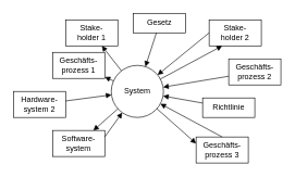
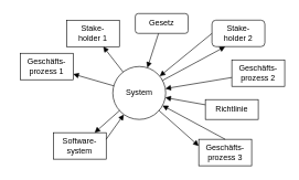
- <mxCell id="10" value="Gesetz" style="rounded=0;whiteSpace=wrap;html=1;" vertex="1" parent="1"><mxGeometry x="204" y="20" width="80" height="30" as="geometry" /></mxCell>
+ <mxCell id="10" value="Gesetz" style="whiteSpace=wrap;html=1;rounded=1;" vertex="1" parent="1"><mxGeometry x="204" y="20" width="80" height="30" as="geometry" /></mxCell>
- <mxCell id="9" value="&lt;div&gt;Stake-&lt;/div&gt;&lt;div&gt;holder 2&lt;/div&gt;" style="rounded=0;whiteSpace=wrap;html=1;" vertex="1" parent="1"><mxGeometry x="320" y="30" width="80" height="40" as="geometry" /></mxCell>
+ <mxCell id="9" value="&lt;div&gt;Stake-&lt;/div&gt;&lt;div&gt;holder 2&lt;/div&gt;" style="whiteSpace=wrap;html=1;rounded=1;" vertex="1" parent="1"><mxGeometry x="320" y="30" width="80" height="40" as="geometry" /></mxCell>
- <mxCell id="11" value="&lt;div&gt;Geschäfts-&lt;/div&gt;&lt;div&gt;prozess 1&lt;br&gt;&lt;/div&gt;" style="rounded=0;whiteSpace=wrap;html=1;" vertex="1" parent="1"><mxGeometry x="80" y="80" width="80" height="40" as="geometry" /></mxCell>
+ <mxCell id="11" value="&lt;div&gt;Geschäfts-&lt;/div&gt;&lt;div&gt;prozess 1&lt;br&gt;&lt;/div&gt;" style="rounded=0;whiteSpace=wrap;html=1;" vertex="1" parent="1"><mxGeometry x="30" y="80" width="80" height="40" as="geometry" /></mxCell>
- <mxCell id="13" value="" style="endArrow=block;html=1;rounded=0;endFill=1;" edge="1" parent="1" source="6" target="2"><mxGeometry width="50" height="50" relative="1" as="geometry"><mxPoint x="330" y="178" as="sourcePoint" /><mxPoint x="269" y="167" as="targetPoint" /></mxGeometry></mxCell>
- <mxCell id="6" value="&lt;div&gt;Hardware-&lt;/div&gt;&lt;div&gt;system 2&lt;br&gt;&lt;/div&gt;" style="rounded=0;whiteSpace=wrap;html=1;" vertex="1" parent="1"><mxGeometry x="20" y="140" width="80" height="40" as="geometry" /></mxCell>
